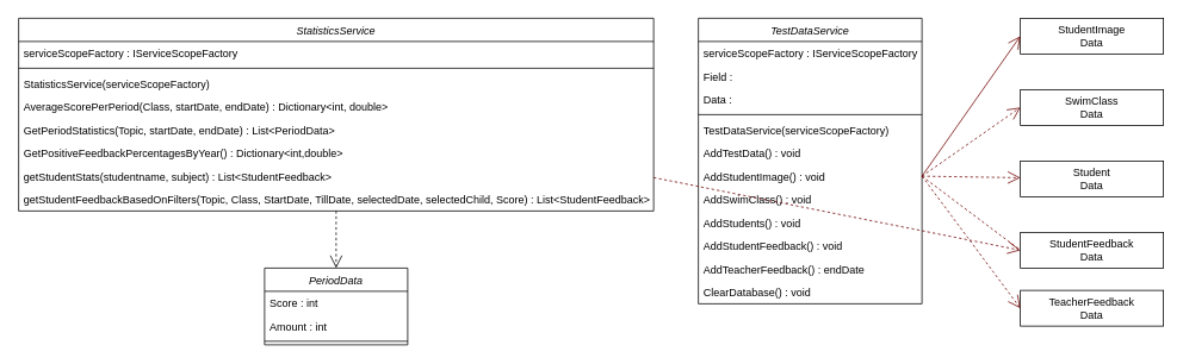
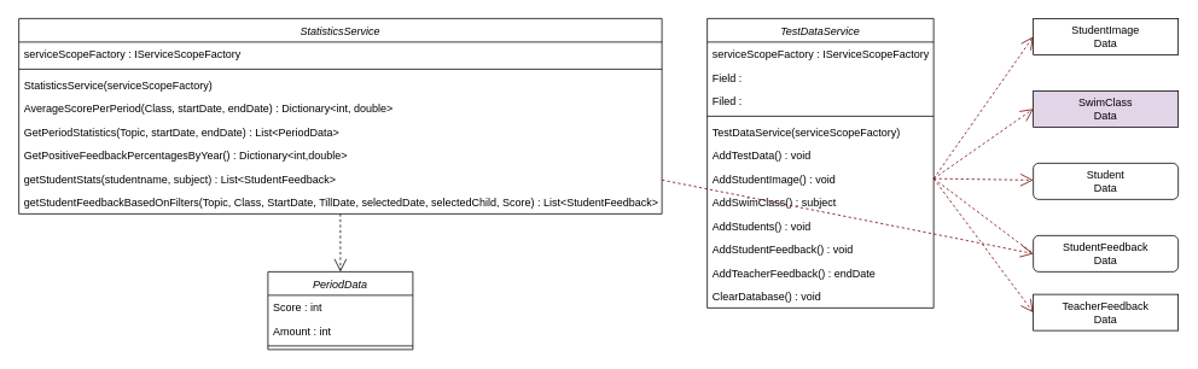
- <mxCell id="14" value="Data : " style="text;align=left;verticalAlign=top;spacingLeft=4;spacingRight=4;overflow=hidden;rotatable=0;points=[[0,0.5],[1,0.5]];portConstraint=eastwest;rounded=0;shadow=0;html=0;" parent="11" vertex="1"><mxGeometry y="78" width="250" height="26" as="geometry" /></mxCell>
+ <mxCell id="14" value="Filed : " style="text;align=left;verticalAlign=top;spacingLeft=4;spacingRight=4;overflow=hidden;rotatable=0;points=[[0,0.5],[1,0.5]];portConstraint=eastwest;rounded=0;shadow=0;html=0;" parent="11" vertex="1"><mxGeometry y="78" width="250" height="26" as="geometry" /></mxCell>
- <mxCell id="35" value="Use" style="endArrow=open;endSize=12;dashed=0;html=1;rounded=0;fontColor=none;noLabel=1;endFill=0;fillColor=#a20025;strokeColor=#6F0000;exitX=1;exitY=0.5;exitDx=0;exitDy=0;entryX=0;entryY=0.5;entryDx=0;entryDy=0;" edge="1" parent="1" source="18" target="30"><mxGeometry width="160" relative="1" as="geometry"><mxPoint x="959" y="-20" as="sourcePoint" /><mxPoint x="940" y="-100" as="targetPoint" /></mxGeometry></mxCell>
+ <mxCell id="35" value="Use" style="endArrow=open;endSize=12;dashed=1;html=1;rounded=0;fontColor=none;noLabel=1;endFill=0;fillColor=#a20025;strokeColor=#6F0000;exitX=1;exitY=0.5;exitDx=0;exitDy=0;entryX=0;entryY=0.5;entryDx=0;entryDy=0;" edge="1" parent="1" source="18" target="30"><mxGeometry width="160" relative="1" as="geometry"><mxPoint x="959" y="-20" as="sourcePoint" /><mxPoint x="940" y="-100" as="targetPoint" /></mxGeometry></mxCell>
- <mxCell id="31" value="SwimClass&lt;br&gt;Data" style="rounded=0;whiteSpace=wrap;html=1;" vertex="1" parent="1"><mxGeometry x="1140" y="100" width="160" height="40" as="geometry" /></mxCell>
+ <mxCell id="31" value="SwimClass&lt;br&gt;Data" style="rounded=0;whiteSpace=wrap;html=1;fillColor=#e1d5e7;" vertex="1" parent="1"><mxGeometry x="1140" y="100" width="160" height="40" as="geometry" /></mxCell>
- <mxCell id="32" value="Student&lt;br&gt;Data" style="rounded=0;whiteSpace=wrap;html=1;" vertex="1" parent="1"><mxGeometry x="1140" y="180" width="160" height="40" as="geometry" /></mxCell>
+ <mxCell id="32" value="Student&lt;br&gt;Data" style="whiteSpace=wrap;html=1;rounded=1;" vertex="1" parent="1"><mxGeometry x="1140" y="180" width="160" height="40" as="geometry" /></mxCell>
- <mxCell id="19" value="AddSwimClass() : void" style="text;align=left;verticalAlign=top;spacingLeft=4;spacingRight=4;overflow=hidden;rotatable=0;points=[[0,0.5],[1,0.5]];portConstraint=eastwest;" parent="11" vertex="1"><mxGeometry y="190" width="250" height="26" as="geometry" /></mxCell>
+ <mxCell id="19" value="AddSwimClass() : subject" style="text;align=left;verticalAlign=top;spacingLeft=4;spacingRight=4;overflow=hidden;rotatable=0;points=[[0,0.5],[1,0.5]];portConstraint=eastwest;" parent="11" vertex="1"><mxGeometry y="190" width="250" height="26" as="geometry" /></mxCell>
- <mxCell id="33" value="StudentFeedback&lt;br&gt;Data" style="rounded=0;whiteSpace=wrap;html=1;" vertex="1" parent="1"><mxGeometry x="1140" y="260" width="160" height="40" as="geometry" /></mxCell>
+ <mxCell id="33" value="StudentFeedback&lt;br&gt;Data" style="whiteSpace=wrap;html=1;rounded=1;" vertex="1" parent="1"><mxGeometry x="1140" y="260" width="160" height="40" as="geometry" /></mxCell>
